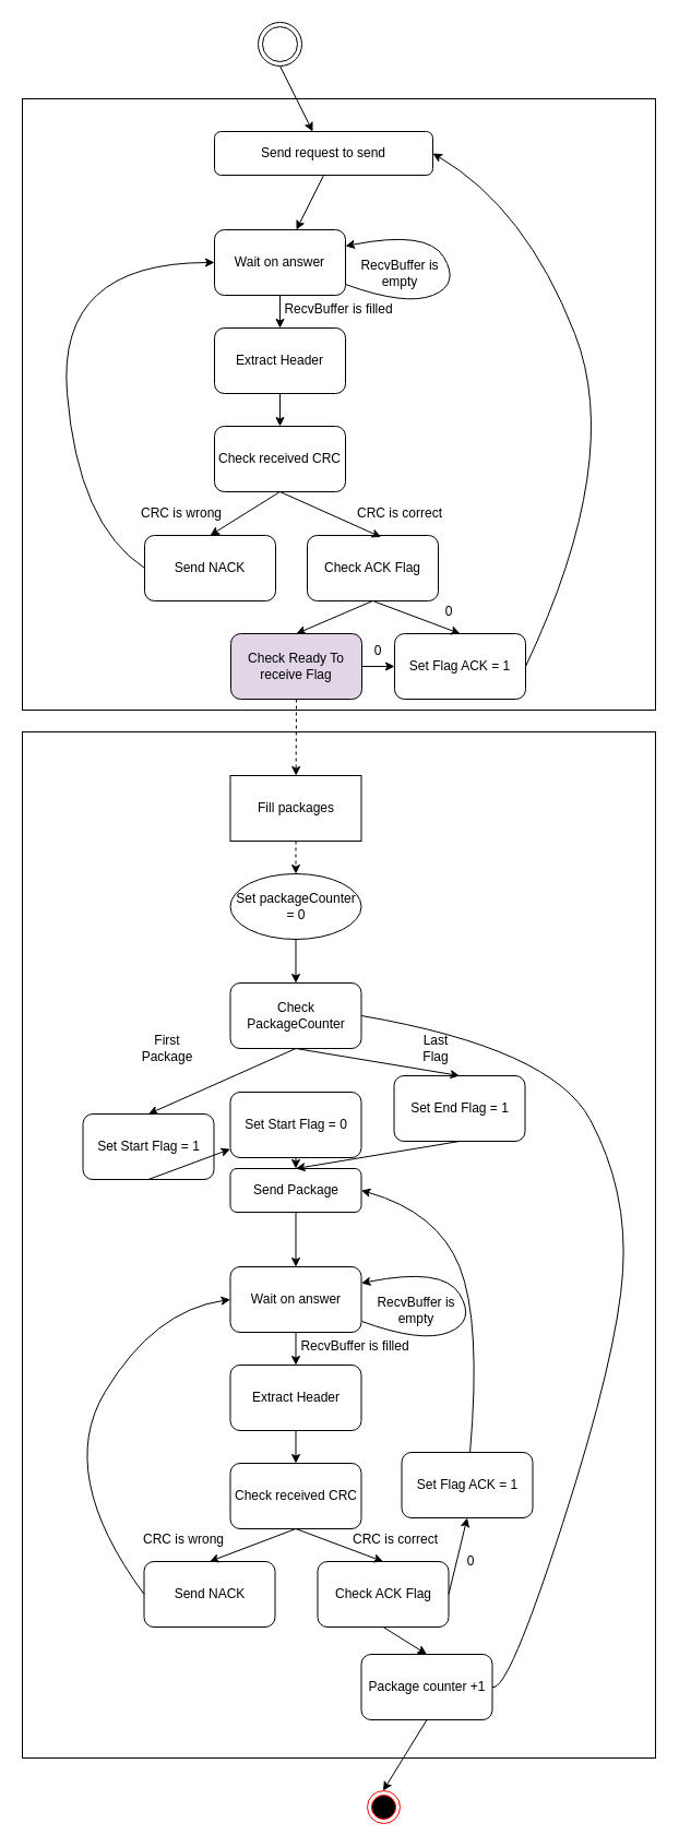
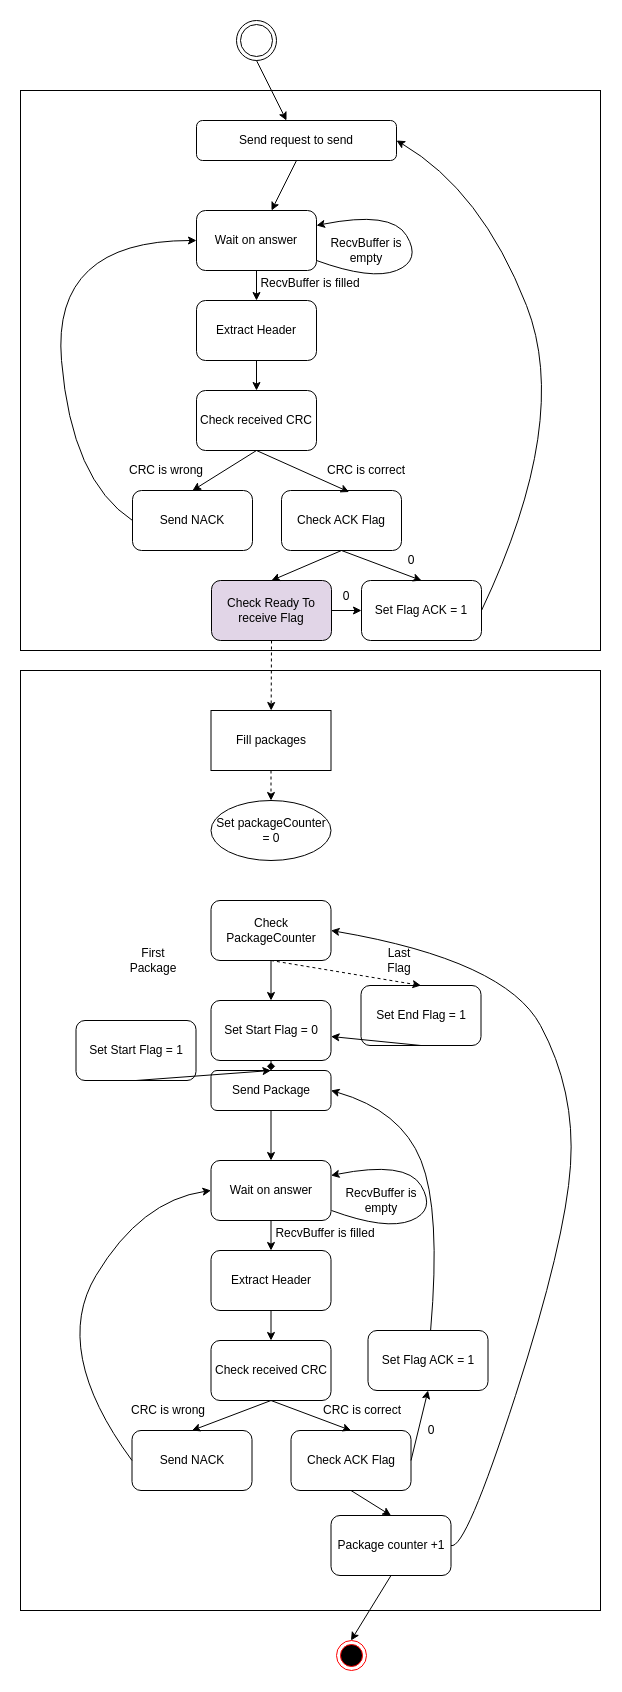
- <mxCell id="62" value="" style="endArrow=classic;html=1;fontSize=16;exitX=0.5;exitY=1;exitDx=0;exitDy=0;" edge="1" parent="1" source="28" target="29"><mxGeometry width="50" height="50" relative="1" as="geometry"><mxPoint x="396.5" y="860" as="sourcePoint" /><mxPoint x="446.5" y="810" as="targetPoint" /></mxGeometry></mxCell>
- <mxCell id="49" value="" style="curved=1;endArrow=none;html=1;entryX=1;entryY=0.5;entryDx=0;entryDy=0;exitX=1;exitY=0.5;exitDx=0;exitDy=0;" edge="1" parent="1" source="48" target="29"><mxGeometry width="50" height="50" relative="1" as="geometry"><mxPoint x="515" y="1240" as="sourcePoint" /><mxPoint x="565" y="1190" as="targetPoint" /><Array as="points"><mxPoint x="465" y="1550" /><mxPoint x="565" y="1240" /><mxPoint x="575" y="1090" /><mxPoint x="505" y="960" /></Array></mxGeometry></mxCell>
+ <mxCell id="49" value="" style="curved=1;endArrow=classic;html=1;entryX=1;entryY=0.5;entryDx=0;entryDy=0;exitX=1;exitY=0.5;exitDx=0;exitDy=0;" edge="1" parent="1" source="48" target="29"><mxGeometry width="50" height="50" relative="1" as="geometry"><mxPoint x="515" y="1240" as="sourcePoint" /><mxPoint x="565" y="1190" as="targetPoint" /><Array as="points"><mxPoint x="465" y="1550" /><mxPoint x="565" y="1240" /><mxPoint x="575" y="1090" /><mxPoint x="505" y="960" /></Array></mxGeometry></mxCell>
- <mxCell id="34" value="" style="endArrow=classic;html=1;exitX=0.5;exitY=1;exitDx=0;exitDy=0;entryX=0.5;entryY=0;entryDx=0;entryDy=0;" edge="1" parent="1" source="29" target="33"><mxGeometry width="50" height="50" relative="1" as="geometry"><mxPoint x="450.5" y="930" as="sourcePoint" /><mxPoint x="500.5" y="880" as="targetPoint" /></mxGeometry></mxCell>
+ <mxCell id="34" value="" style="endArrow=classic;html=1;exitX=0.5;exitY=1;exitDx=0;exitDy=0;entryX=0.5;entryY=0;entryDx=0;entryDy=0;dashed=1;" edge="1" parent="1" source="29" target="33"><mxGeometry width="50" height="50" relative="1" as="geometry"><mxPoint x="450.5" y="930" as="sourcePoint" /><mxPoint x="500.5" y="880" as="targetPoint" /></mxGeometry></mxCell>
+ <mxCell id="35" value="" style="endArrow=classic;html=1;exitX=0.5;exitY=1;exitDx=0;exitDy=0;entryX=0.5;entryY=0;entryDx=0;entryDy=0;" edge="1" parent="1" source="29" target="32"><mxGeometry width="50" height="50" relative="1" as="geometry"><mxPoint x="30.5" y="930" as="sourcePoint" /><mxPoint x="80.5" y="880" as="targetPoint" /></mxGeometry></mxCell>
- <mxCell id="36" value="" style="endArrow=classic;html=1;exitX=0.5;exitY=1;exitDx=0;exitDy=0;entryX=0.5;entryY=0;entryDx=0;entryDy=0;" edge="1" parent="1" source="29" target="30"><mxGeometry width="50" height="50" relative="1" as="geometry"><mxPoint x="70.5" y="900" as="sourcePoint" /><mxPoint x="120.5" y="850" as="targetPoint" /></mxGeometry></mxCell>
- <mxCell id="41" value="" style="endArrow=classic;html=1;exitX=0.5;exitY=1;exitDx=0;exitDy=0;entryX=0.5;entryY=0;entryDx=0;entryDy=0;" edge="1" parent="1" source="33" target="31"><mxGeometry width="50" height="50" relative="1" as="geometry"><mxPoint x="420.5" y="1160" as="sourcePoint" /><mxPoint x="470.5" y="1110" as="targetPoint" /></mxGeometry></mxCell>
+ <mxCell id="41" value="" style="endArrow=classic;html=1;exitX=0.5;exitY=1;exitDx=0;exitDy=0;" edge="1" parent="1" source="33" target="32"><mxGeometry width="50" height="50" relative="1" as="geometry"><mxPoint x="420.5" y="1160" as="sourcePoint" /><mxPoint x="470.5" y="1110" as="targetPoint" /></mxGeometry></mxCell>
- <mxCell id="40" value="" style="endArrow=classic;html=1;exitX=0.5;exitY=1;exitDx=0;exitDy=0;entryX=0.5;entryY=0;entryDx=0;entryDy=0;" edge="1" parent="1" source="32" target="31"><mxGeometry width="50" height="50" relative="1" as="geometry"><mxPoint x="400.5" y="1160" as="sourcePoint" /><mxPoint x="450.5" y="1110" as="targetPoint" /></mxGeometry></mxCell>
+ <mxCell id="40" value="" style="endArrow=diamond;html=1;exitX=0.5;exitY=1;exitDx=0;exitDy=0;entryX=0.5;entryY=0;entryDx=0;entryDy=0;" edge="1" parent="1" source="32" target="31"><mxGeometry width="50" height="50" relative="1" as="geometry"><mxPoint x="400.5" y="1160" as="sourcePoint" /><mxPoint x="450.5" y="1110" as="targetPoint" /></mxGeometry></mxCell>
- <mxCell id="39" value="" style="endArrow=classic;html=1;exitX=0.5;exitY=1;exitDx=0;exitDy=0;" edge="1" parent="1" source="30" target="32"><mxGeometry width="50" height="50" relative="1" as="geometry"><mxPoint x="540.5" y="1180" as="sourcePoint" /><mxPoint x="590.5" y="1130" as="targetPoint" /></mxGeometry></mxCell>
+ <mxCell id="39" value="" style="endArrow=classic;html=1;exitX=0.5;exitY=1;exitDx=0;exitDy=0;entryX=0.5;entryY=0;entryDx=0;entryDy=0;" edge="1" parent="1" source="30" target="31"><mxGeometry width="50" height="50" relative="1" as="geometry"><mxPoint x="540.5" y="1180" as="sourcePoint" /><mxPoint x="590.5" y="1130" as="targetPoint" /></mxGeometry></mxCell>
